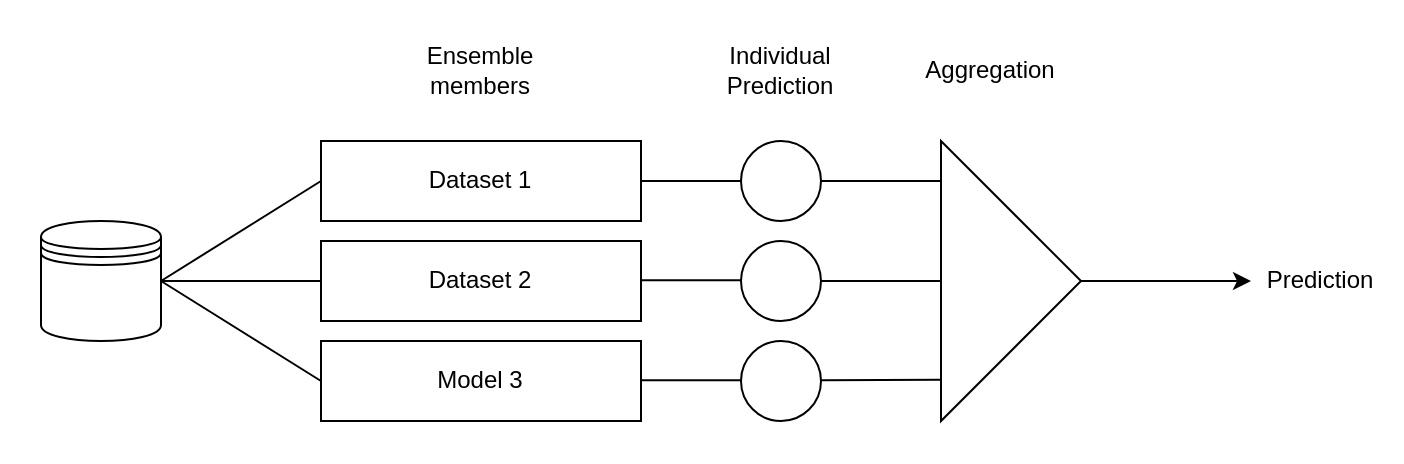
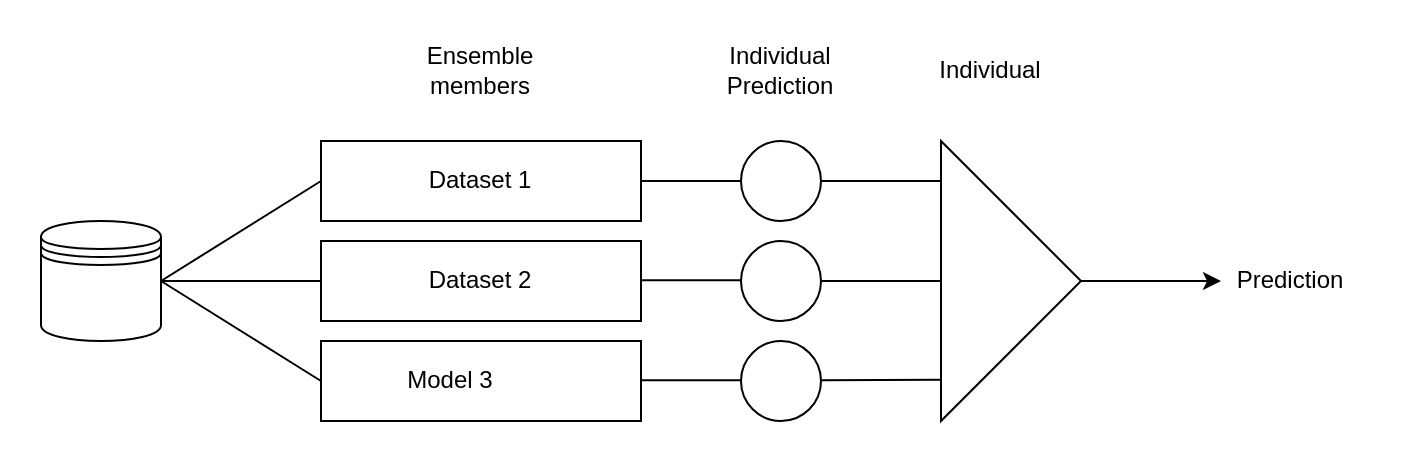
- <mxCell id="14" value="Aggregation" style="text;html=1;align=center;verticalAlign=middle;whiteSpace=wrap;rounded=0;" vertex="1" parent="1"><mxGeometry x="450" y="20" width="90" height="30" as="geometry" /></mxCell>
+ <mxCell id="14" value="Individual" style="text;html=1;align=center;verticalAlign=middle;whiteSpace=wrap;rounded=0;" vertex="1" parent="1"><mxGeometry x="450" y="20" width="90" height="30" as="geometry" /></mxCell>
- <mxCell id="13" value="Prediction" style="text;html=1;align=center;verticalAlign=middle;whiteSpace=wrap;rounded=0;" vertex="1" parent="1"><mxGeometry x="625" y="125" width="70" height="30" as="geometry" /></mxCell>
+ <mxCell id="13" value="Prediction" style="text;html=1;align=center;verticalAlign=middle;whiteSpace=wrap;rounded=0;" vertex="1" parent="1"><mxGeometry x="610" y="125" width="70" height="30" as="geometry" /></mxCell>
- <mxCell id="6" value="Model 3" style="text;html=1;align=center;verticalAlign=middle;whiteSpace=wrap;rounded=0;" vertex="1" parent="5"><mxGeometry x="35" y="5" width="90" height="30" as="geometry" /></mxCell>
+ <mxCell id="6" value="Model 3" style="text;html=1;align=center;verticalAlign=middle;whiteSpace=wrap;rounded=0;" vertex="1" parent="5"><mxGeometry x="20" y="5" width="90" height="30" as="geometry" /></mxCell>
